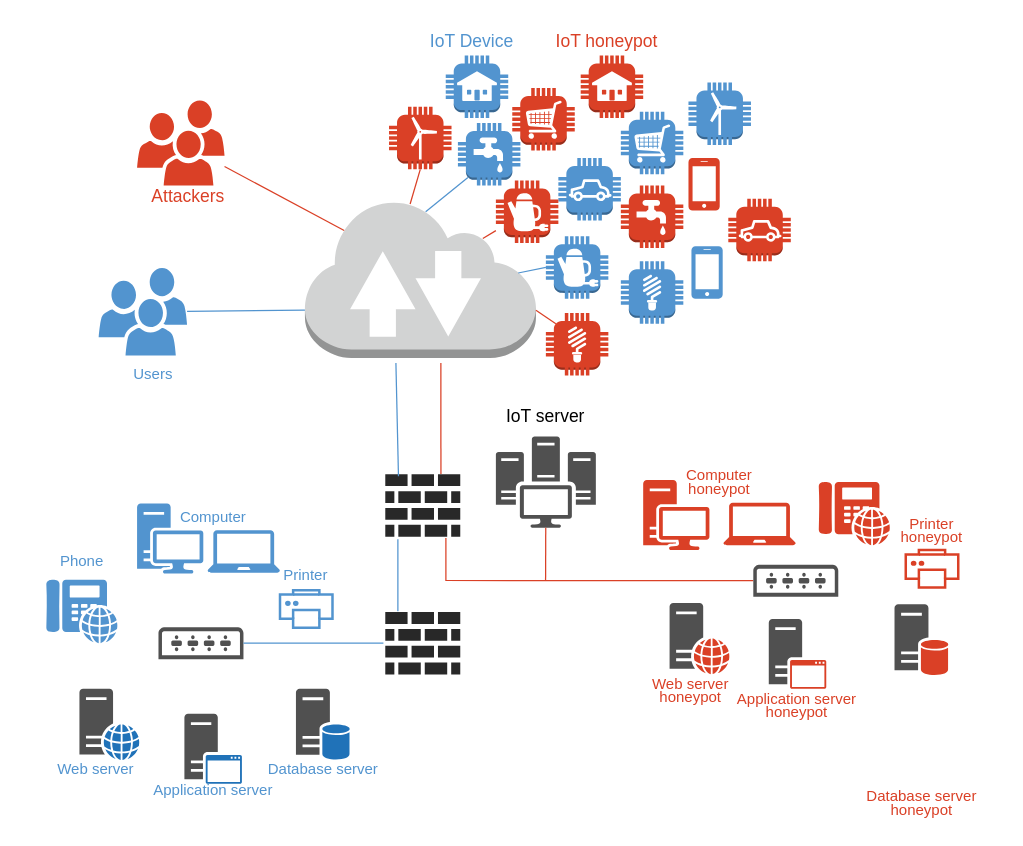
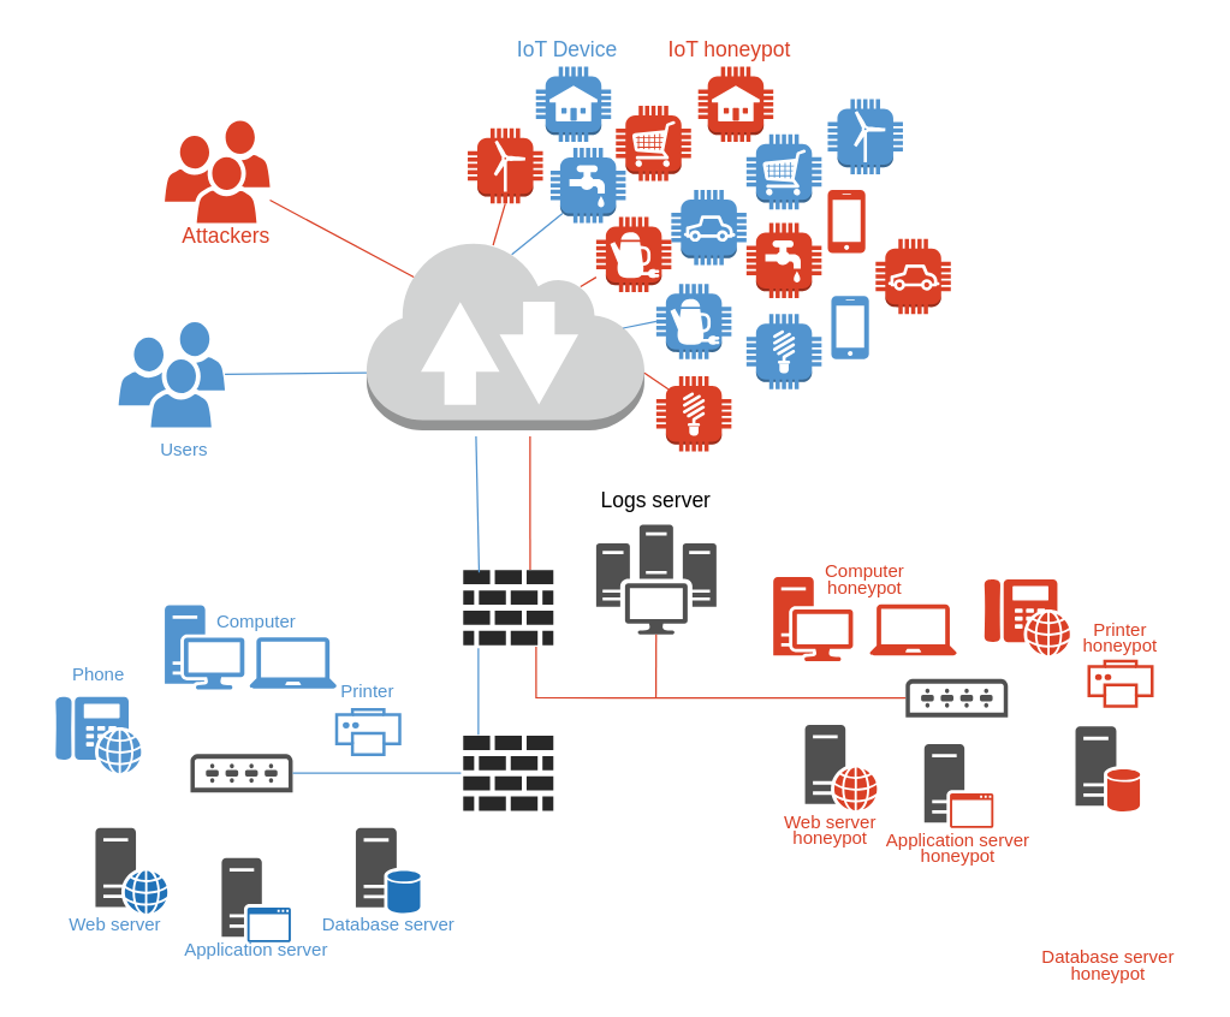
- <mxCell id="37" value="&lt;font style=&quot;font-size: 14px&quot;&gt;IoT server&lt;/font&gt;" style="text;html=1;strokeColor=none;fillColor=none;align=center;verticalAlign=middle;whiteSpace=wrap;rounded=0;fontSize=18;" vertex="1" parent="1"><mxGeometry x="386" y="320" width="100" height="24" as="geometry" /></mxCell>
+ <mxCell id="37" value="&lt;font style=&quot;font-size: 14px&quot;&gt;Logs server&lt;/font&gt;" style="text;html=1;strokeColor=none;fillColor=none;align=center;verticalAlign=middle;whiteSpace=wrap;rounded=0;fontSize=18;" vertex="1" parent="1"><mxGeometry x="386" y="320" width="100" height="24" as="geometry" /></mxCell>
